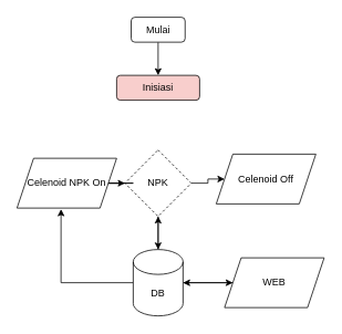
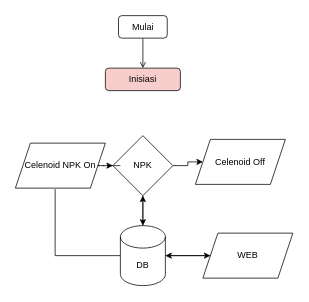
- <mxCell id="2" style="edgeStyle=orthogonalEdgeStyle;rounded=0;orthogonalLoop=1;jettySize=auto;html=1;entryX=0.5;entryY=0;entryDx=0;entryDy=0;" edge="1" parent="1" source="3" target="4"><mxGeometry relative="1" as="geometry" /></mxCell>
+ <mxCell id="2" style="edgeStyle=orthogonalEdgeStyle;rounded=0;orthogonalLoop=1;jettySize=auto;html=1;entryX=0.5;entryY=0;entryDx=0;entryDy=0;endArrow=open;" edge="1" parent="1" source="3" target="4"><mxGeometry relative="1" as="geometry" /></mxCell>
- <mxCell id="14" style="edgeStyle=orthogonalEdgeStyle;rounded=0;orthogonalLoop=1;jettySize=auto;html=1;" edge="1" parent="1" source="15" target="7"><mxGeometry relative="1" as="geometry" /></mxCell>
+ <mxCell id="14" style="edgeStyle=orthogonalEdgeStyle;rounded=0;orthogonalLoop=1;jettySize=auto;html=1;dashed=1;" edge="1" parent="1" source="15" target="7"><mxGeometry relative="1" as="geometry" /></mxCell>
- <mxCell id="7" value="NPK" style="rhombus;whiteSpace=wrap;html=1;dashed=1;" vertex="1" parent="1"><mxGeometry x="150" y="180" width="80" height="80" as="geometry" /></mxCell>
+ <mxCell id="7" value="NPK" style="rhombus;whiteSpace=wrap;html=1;" vertex="1" parent="1"><mxGeometry x="150" y="180" width="80" height="80" as="geometry" /></mxCell>
- <mxCell id="9" style="edgeStyle=orthogonalEdgeStyle;rounded=0;orthogonalLoop=1;jettySize=auto;html=1;entryX=0.442;entryY=1.022;entryDx=0;entryDy=0;entryPerimeter=0;" edge="1" parent="1" source="11" target="15"><mxGeometry relative="1" as="geometry" /></mxCell>
+ <mxCell id="9" style="edgeStyle=orthogonalEdgeStyle;rounded=0;orthogonalLoop=1;jettySize=auto;html=1;entryX=0.442;entryY=1.022;entryDx=0;entryDy=0;entryPerimeter=0;endArrow=none;" edge="1" parent="1" source="11" target="15"><mxGeometry relative="1" as="geometry" /></mxCell>
